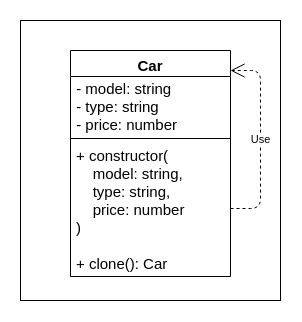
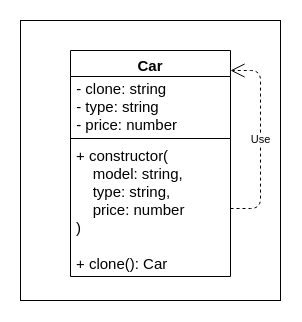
- <mxCell id="4" value="&amp;nbsp;- model: string&lt;br&gt;&amp;nbsp;- type: string&lt;br&gt;&amp;nbsp;- price: number" style="text;html=1;align=left;verticalAlign=middle;resizable=0;points=[];autosize=1;strokeColor=none;fillColor=none;fontSize=15;" parent="3" vertex="1"><mxGeometry y="26" width="160" height="60" as="geometry" /></mxCell>
+ <mxCell id="4" value="&amp;nbsp;- clone: string&lt;br&gt;&amp;nbsp;- type: string&lt;br&gt;&amp;nbsp;- price: number" style="text;html=1;align=left;verticalAlign=middle;resizable=0;points=[];autosize=1;strokeColor=none;fillColor=none;fontSize=15;" parent="3" vertex="1"><mxGeometry y="26" width="160" height="60" as="geometry" /></mxCell>
